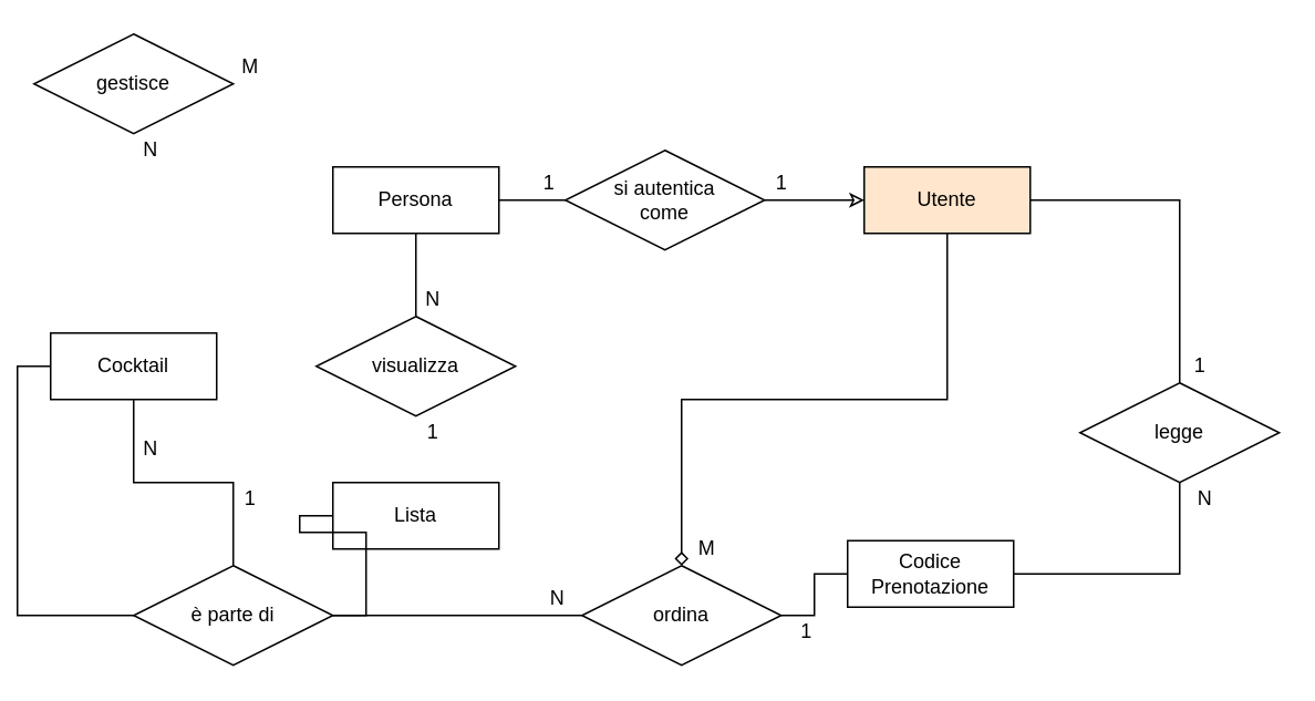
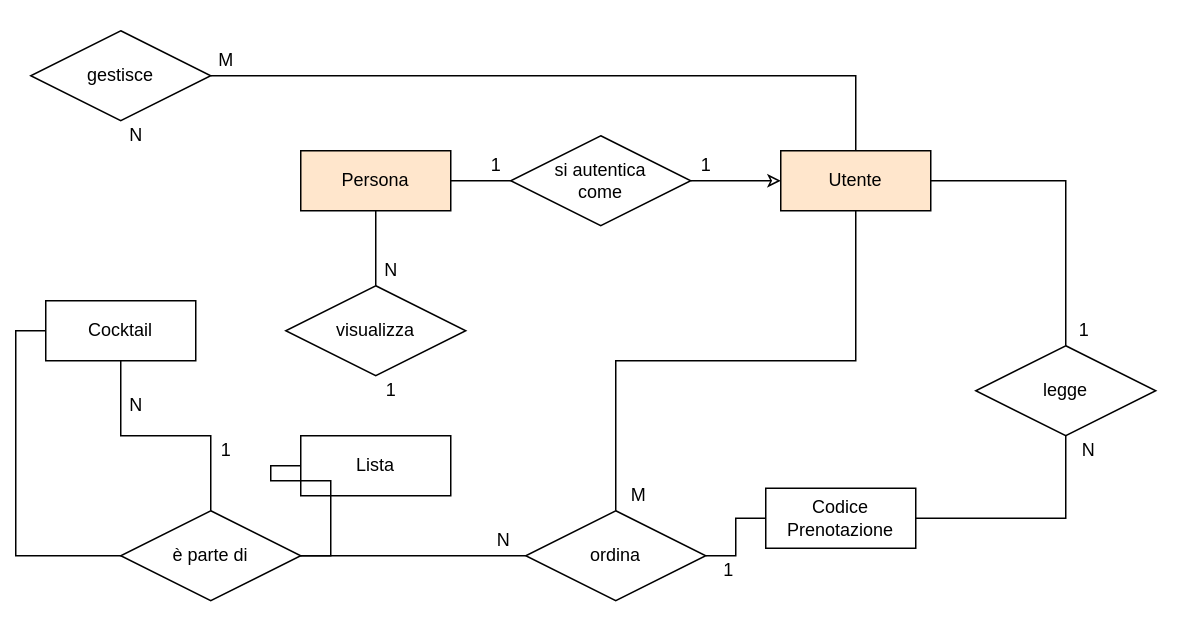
+ <mxCell id="5" style="edgeStyle=orthogonalEdgeStyle;rounded=0;orthogonalLoop=1;jettySize=auto;html=1;exitX=0.5;exitY=0;exitDx=0;exitDy=0;entryX=1;entryY=0.5;entryDx=0;entryDy=0;endArrow=none;endFill=0;" edge="1" parent="1" source="8" target="19"><mxGeometry relative="1" as="geometry" /></mxCell>
- <mxCell id="4" value="Persona" style="whiteSpace=wrap;html=1;align=center;" vertex="1" parent="1"><mxGeometry x="200" y="100" width="100" height="40" as="geometry" /></mxCell>
+ <mxCell id="4" value="Persona" style="whiteSpace=wrap;html=1;align=center;fillColor=#ffe6cc;" vertex="1" parent="1"><mxGeometry x="200" y="100" width="100" height="40" as="geometry" /></mxCell>
- <mxCell id="6" style="edgeStyle=orthogonalEdgeStyle;rounded=0;orthogonalLoop=1;jettySize=auto;html=1;exitX=0.5;exitY=1;exitDx=0;exitDy=0;endArrow=diamond;endFill=0;" edge="1" parent="1" source="8" target="21"><mxGeometry relative="1" as="geometry" /></mxCell>
+ <mxCell id="6" style="edgeStyle=orthogonalEdgeStyle;rounded=0;orthogonalLoop=1;jettySize=auto;html=1;exitX=0.5;exitY=1;exitDx=0;exitDy=0;endArrow=none;endFill=0;" edge="1" parent="1" source="8" target="21"><mxGeometry relative="1" as="geometry" /></mxCell>
